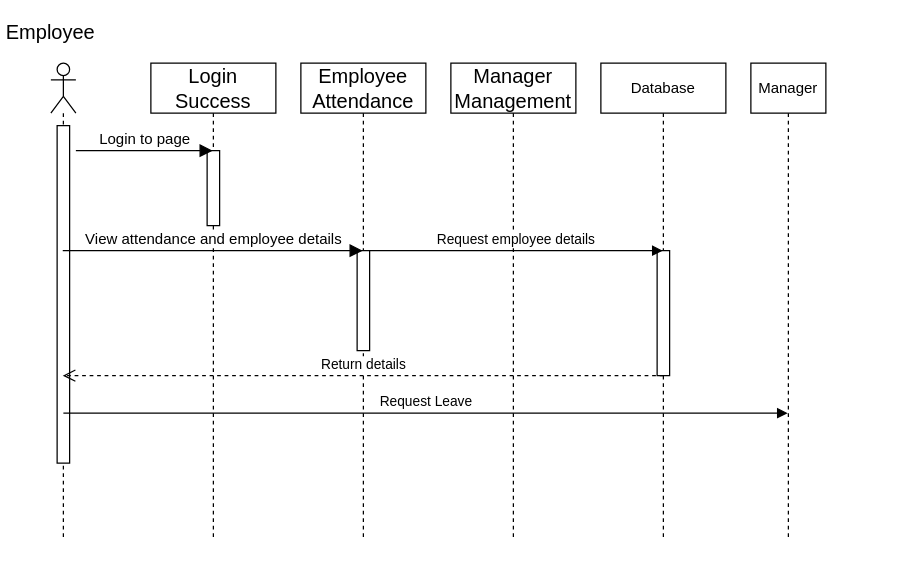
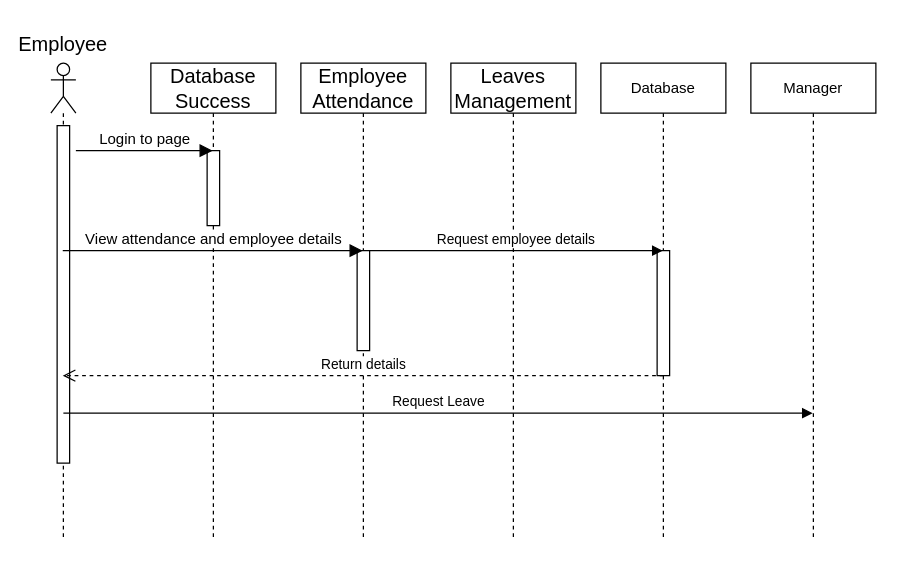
- <mxCell id="4" value="Employee" style="text;strokeColor=none;fillColor=none;html=1;align=center;verticalAlign=middle;whiteSpace=wrap;rounded=0;fontSize=16;" parent="1" vertex="1"><mxGeometry x="10" y="10" width="60" height="30" as="geometry" /></mxCell>
+ <mxCell id="4" value="Employee" style="text;strokeColor=none;fillColor=none;html=1;align=center;verticalAlign=middle;whiteSpace=wrap;rounded=0;fontSize=16;" parent="1" vertex="1"><mxGeometry x="20" y="20" width="60" height="30" as="geometry" /></mxCell>
- <mxCell id="5" value="Login Success" style="shape=umlLifeline;perimeter=lifelinePerimeter;whiteSpace=wrap;html=1;container=1;dropTarget=0;collapsible=0;recursiveResize=0;outlineConnect=0;portConstraint=eastwest;newEdgeStyle={&quot;curved&quot;:0,&quot;rounded&quot;:0};fontSize=16;" parent="1" vertex="1"><mxGeometry x="120" y="50" width="100" height="380" as="geometry" /></mxCell>
+ <mxCell id="5" value="Database Success" style="shape=umlLifeline;perimeter=lifelinePerimeter;whiteSpace=wrap;html=1;container=1;dropTarget=0;collapsible=0;recursiveResize=0;outlineConnect=0;portConstraint=eastwest;newEdgeStyle={&quot;curved&quot;:0,&quot;rounded&quot;:0};fontSize=16;" parent="1" vertex="1"><mxGeometry x="120" y="50" width="100" height="380" as="geometry" /></mxCell>
- <mxCell id="9" value="Manager Management" style="shape=umlLifeline;perimeter=lifelinePerimeter;whiteSpace=wrap;html=1;container=1;dropTarget=0;collapsible=0;recursiveResize=0;outlineConnect=0;portConstraint=eastwest;newEdgeStyle={&quot;curved&quot;:0,&quot;rounded&quot;:0};fontSize=16;" parent="1" vertex="1"><mxGeometry x="360" y="50" width="100" height="380" as="geometry" /></mxCell>
+ <mxCell id="9" value="Leaves Management" style="shape=umlLifeline;perimeter=lifelinePerimeter;whiteSpace=wrap;html=1;container=1;dropTarget=0;collapsible=0;recursiveResize=0;outlineConnect=0;portConstraint=eastwest;newEdgeStyle={&quot;curved&quot;:0,&quot;rounded&quot;:0};fontSize=16;" parent="1" vertex="1"><mxGeometry x="360" y="50" width="100" height="380" as="geometry" /></mxCell>
- <mxCell id="16" value="Manager" style="shape=umlLifeline;perimeter=lifelinePerimeter;whiteSpace=wrap;html=1;container=1;dropTarget=0;collapsible=0;recursiveResize=0;outlineConnect=0;portConstraint=eastwest;newEdgeStyle={&quot;curved&quot;:0,&quot;rounded&quot;:0};" vertex="1" parent="1"><mxGeometry x="600" y="50" width="60" height="380" as="geometry" /></mxCell>
+ <mxCell id="16" value="Manager" style="shape=umlLifeline;perimeter=lifelinePerimeter;whiteSpace=wrap;html=1;container=1;dropTarget=0;collapsible=0;recursiveResize=0;outlineConnect=0;portConstraint=eastwest;newEdgeStyle={&quot;curved&quot;:0,&quot;rounded&quot;:0};" vertex="1" parent="1"><mxGeometry x="600" y="50" width="100" height="380" as="geometry" /></mxCell>
